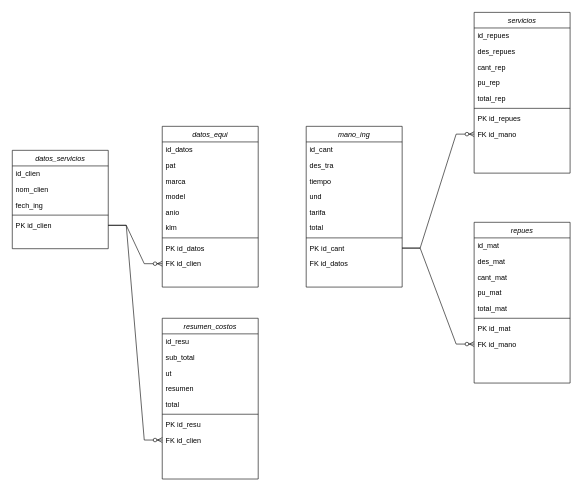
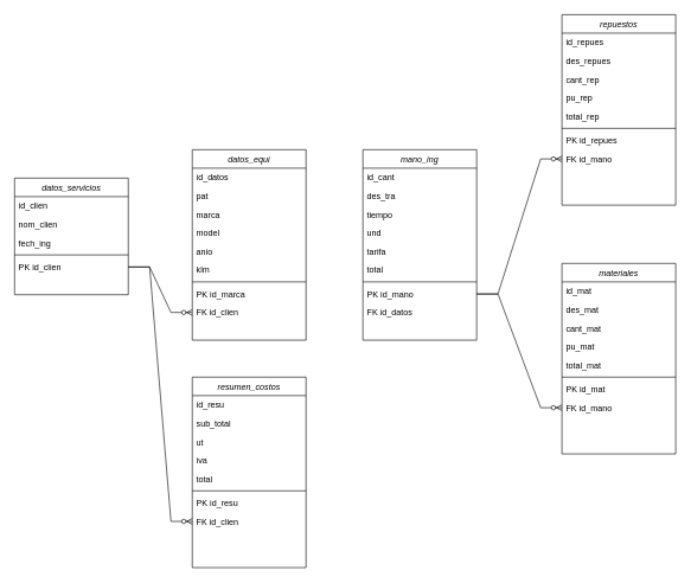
- <mxCell id="28" value="servicios" style="swimlane;fontStyle=2;align=center;verticalAlign=top;childLayout=stackLayout;horizontal=1;startSize=26;horizontalStack=0;resizeParent=1;resizeLast=0;collapsible=1;marginBottom=0;rounded=0;shadow=0;strokeWidth=1;" parent="1" vertex="1"><mxGeometry x="790" y="20" width="160" height="268" as="geometry"><mxRectangle x="110" y="120" width="160" height="26" as="alternateBounds" /></mxGeometry></mxCell>
+ <mxCell id="28" value="repuestos" style="swimlane;fontStyle=2;align=center;verticalAlign=top;childLayout=stackLayout;horizontal=1;startSize=26;horizontalStack=0;resizeParent=1;resizeLast=0;collapsible=1;marginBottom=0;rounded=0;shadow=0;strokeWidth=1;" parent="1" vertex="1"><mxGeometry x="790" y="20" width="160" height="268" as="geometry"><mxRectangle x="110" y="120" width="160" height="26" as="alternateBounds" /></mxGeometry></mxCell>
- <mxCell id="37" value="repues" style="swimlane;fontStyle=2;align=center;verticalAlign=top;childLayout=stackLayout;horizontal=1;startSize=26;horizontalStack=0;resizeParent=1;resizeLast=0;collapsible=1;marginBottom=0;rounded=0;shadow=0;strokeWidth=1;" parent="1" vertex="1"><mxGeometry x="790" y="370" width="160" height="268" as="geometry"><mxRectangle x="110" y="120" width="160" height="26" as="alternateBounds" /></mxGeometry></mxCell>
+ <mxCell id="37" value="materiales" style="swimlane;fontStyle=2;align=center;verticalAlign=top;childLayout=stackLayout;horizontal=1;startSize=26;horizontalStack=0;resizeParent=1;resizeLast=0;collapsible=1;marginBottom=0;rounded=0;shadow=0;strokeWidth=1;" parent="1" vertex="1"><mxGeometry x="790" y="370" width="160" height="268" as="geometry"><mxRectangle x="110" y="120" width="160" height="26" as="alternateBounds" /></mxGeometry></mxCell>
- <mxCell id="16" value="PK id_datos" style="text;align=left;verticalAlign=top;spacingLeft=4;spacingRight=4;overflow=hidden;rotatable=0;points=[[0,0.5],[1,0.5]];portConstraint=eastwest;" parent="8" vertex="1"><mxGeometry y="190" width="160" height="26" as="geometry" /></mxCell>
+ <mxCell id="16" value="PK id_marca" style="text;align=left;verticalAlign=top;spacingLeft=4;spacingRight=4;overflow=hidden;rotatable=0;points=[[0,0.5],[1,0.5]];portConstraint=eastwest;" parent="8" vertex="1"><mxGeometry y="190" width="160" height="26" as="geometry" /></mxCell>
- <mxCell id="26" value="PK id_cant" style="text;align=left;verticalAlign=top;spacingLeft=4;spacingRight=4;overflow=hidden;rotatable=0;points=[[0,0.5],[1,0.5]];portConstraint=eastwest;" parent="18" vertex="1"><mxGeometry y="190" width="160" height="26" as="geometry" /></mxCell>
+ <mxCell id="26" value="PK id_mano" style="text;align=left;verticalAlign=top;spacingLeft=4;spacingRight=4;overflow=hidden;rotatable=0;points=[[0,0.5],[1,0.5]];portConstraint=eastwest;" parent="18" vertex="1"><mxGeometry y="190" width="160" height="26" as="geometry" /></mxCell>
- <mxCell id="50" value="resumen" style="text;align=left;verticalAlign=top;spacingLeft=4;spacingRight=4;overflow=hidden;rotatable=0;points=[[0,0.5],[1,0.5]];portConstraint=eastwest;rounded=0;shadow=0;html=0;" parent="46" vertex="1"><mxGeometry y="104" width="160" height="26" as="geometry" /></mxCell>
+ <mxCell id="50" value="iva" style="text;align=left;verticalAlign=top;spacingLeft=4;spacingRight=4;overflow=hidden;rotatable=0;points=[[0,0.5],[1,0.5]];portConstraint=eastwest;rounded=0;shadow=0;html=0;" parent="46" vertex="1"><mxGeometry y="104" width="160" height="26" as="geometry" /></mxCell>
